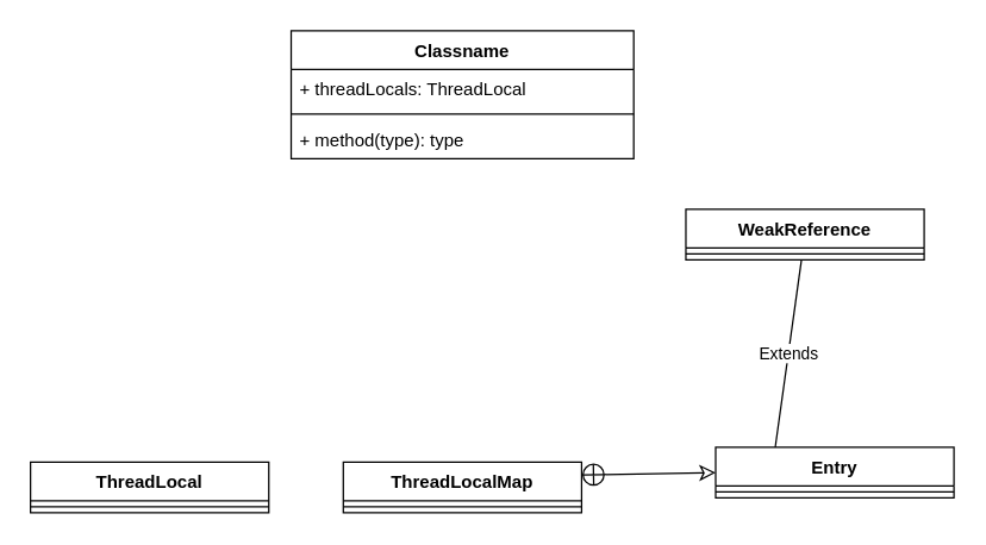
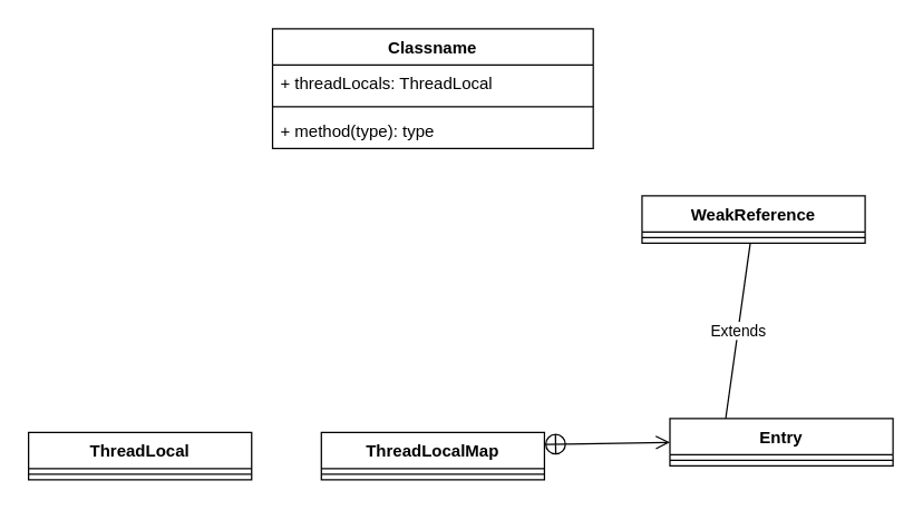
- <mxCell id="6" value="" style="endArrow=classic;startArrow=circlePlus;endFill=0;startFill=0;endSize=8;html=1;rounded=0;exitX=1;exitY=0.25;exitDx=0;exitDy=0;entryX=0;entryY=0.5;entryDx=0;entryDy=0;" edge="1" parent="1" source="4" target="7"><mxGeometry width="160" relative="1" as="geometry"><mxPoint x="300" y="400" as="sourcePoint" /><mxPoint x="590" y="50" as="targetPoint" /></mxGeometry></mxCell>
+ <mxCell id="6" value="" style="endArrow=open;startArrow=circlePlus;endFill=0;startFill=0;endSize=8;html=1;rounded=0;exitX=1;exitY=0.25;exitDx=0;exitDy=0;entryX=0;entryY=0.5;entryDx=0;entryDy=0;" edge="1" parent="1" source="4" target="7"><mxGeometry width="160" relative="1" as="geometry"><mxPoint x="300" y="400" as="sourcePoint" /><mxPoint x="590" y="50" as="targetPoint" /></mxGeometry></mxCell>
